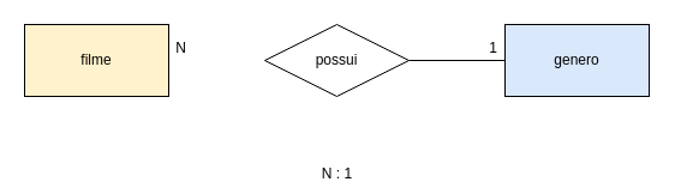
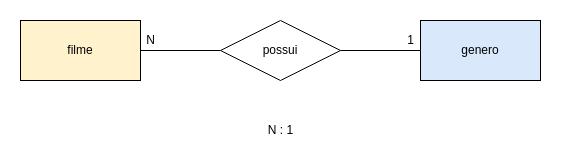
+ <mxCell id="2" style="edgeStyle=orthogonalEdgeStyle;rounded=0;orthogonalLoop=1;jettySize=auto;html=1;endArrow=none;endFill=0;" edge="1" parent="1" source="3" target="5"><mxGeometry relative="1" as="geometry" /></mxCell>
- <mxCell id="7" value="N : 1" style="text;html=1;align=center;verticalAlign=middle;resizable=0;points=[];autosize=1;strokeColor=none;" vertex="1" parent="1"><mxGeometry x="260" y="135" width="40" height="20" as="geometry" /></mxCell>
+ <mxCell id="7" value="N : 1" style="text;html=1;align=center;verticalAlign=middle;resizable=0;points=[];autosize=1;strokeColor=none;" vertex="1" parent="1"><mxGeometry x="260" y="120" width="40" height="20" as="geometry" /></mxCell>
